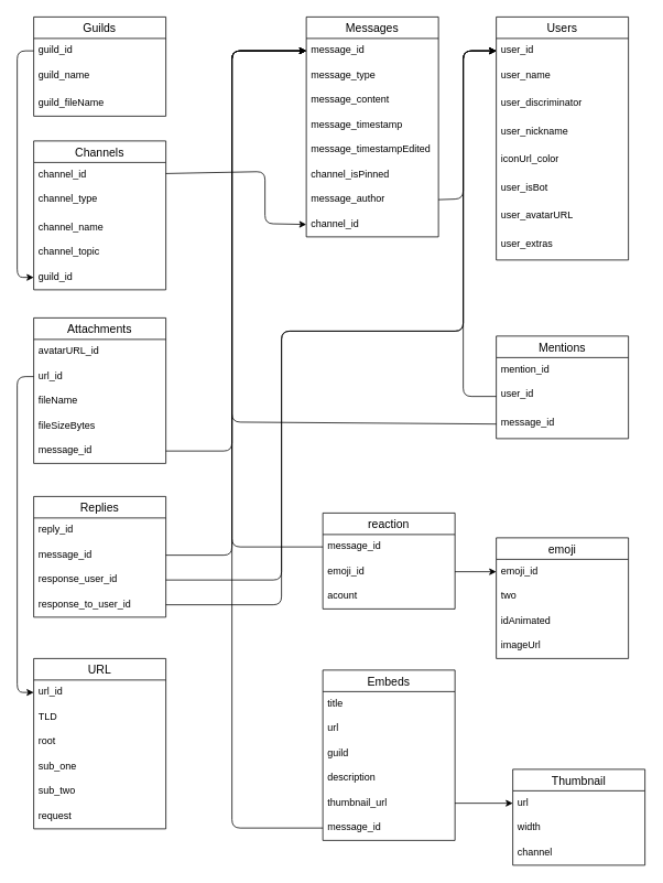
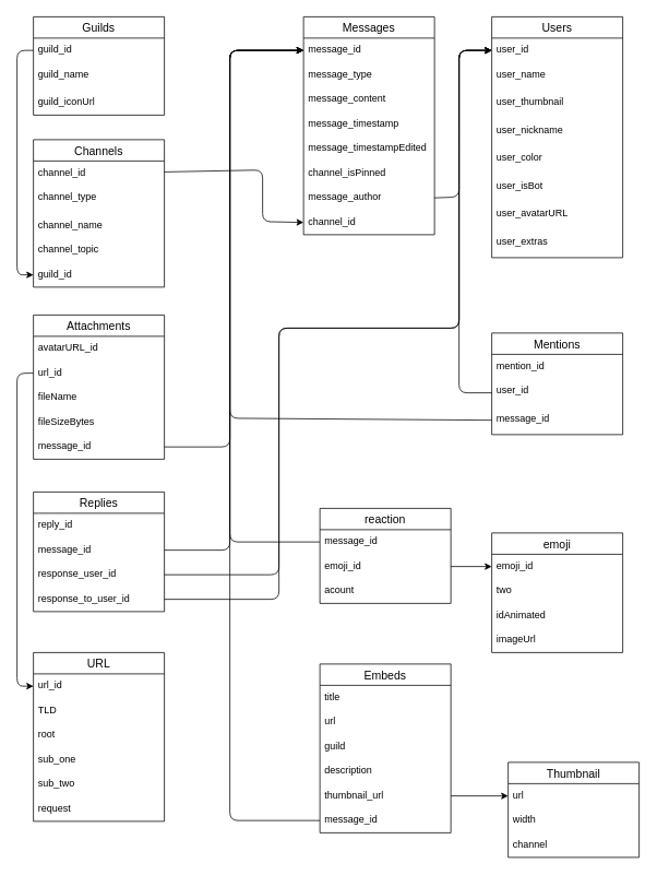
- <mxCell id="5" value="guild_fileName" style="text;strokeColor=none;fillColor=none;spacingLeft=4;spacingRight=4;overflow=hidden;rotatable=0;points=[[0,0.5],[1,0.5]];portConstraint=eastwest;fontSize=12;" parent="2" vertex="1"><mxGeometry y="90" width="160" height="30" as="geometry" /></mxCell>
+ <mxCell id="5" value="guild_iconUrl" style="text;strokeColor=none;fillColor=none;spacingLeft=4;spacingRight=4;overflow=hidden;rotatable=0;points=[[0,0.5],[1,0.5]];portConstraint=eastwest;fontSize=12;" parent="2" vertex="1"><mxGeometry y="90" width="160" height="30" as="geometry" /></mxCell>
- <mxCell id="9" value="user_discriminator" style="text;strokeColor=none;fillColor=none;spacingLeft=4;spacingRight=4;overflow=hidden;rotatable=0;points=[[0,0.5],[1,0.5]];portConstraint=eastwest;fontSize=12;" parent="6" vertex="1"><mxGeometry y="90" width="160" height="34" as="geometry" /></mxCell>
+ <mxCell id="9" value="user_thumbnail" style="text;strokeColor=none;fillColor=none;spacingLeft=4;spacingRight=4;overflow=hidden;rotatable=0;points=[[0,0.5],[1,0.5]];portConstraint=eastwest;fontSize=12;" parent="6" vertex="1"><mxGeometry y="90" width="160" height="34" as="geometry" /></mxCell>
- <mxCell id="11" value="iconUrl_color" style="text;strokeColor=none;fillColor=none;spacingLeft=4;spacingRight=4;overflow=hidden;rotatable=0;points=[[0,0.5],[1,0.5]];portConstraint=eastwest;fontSize=12;" parent="6" vertex="1"><mxGeometry y="158" width="160" height="34" as="geometry" /></mxCell>
+ <mxCell id="11" value="user_color" style="text;strokeColor=none;fillColor=none;spacingLeft=4;spacingRight=4;overflow=hidden;rotatable=0;points=[[0,0.5],[1,0.5]];portConstraint=eastwest;fontSize=12;" parent="6" vertex="1"><mxGeometry y="158" width="160" height="34" as="geometry" /></mxCell>
